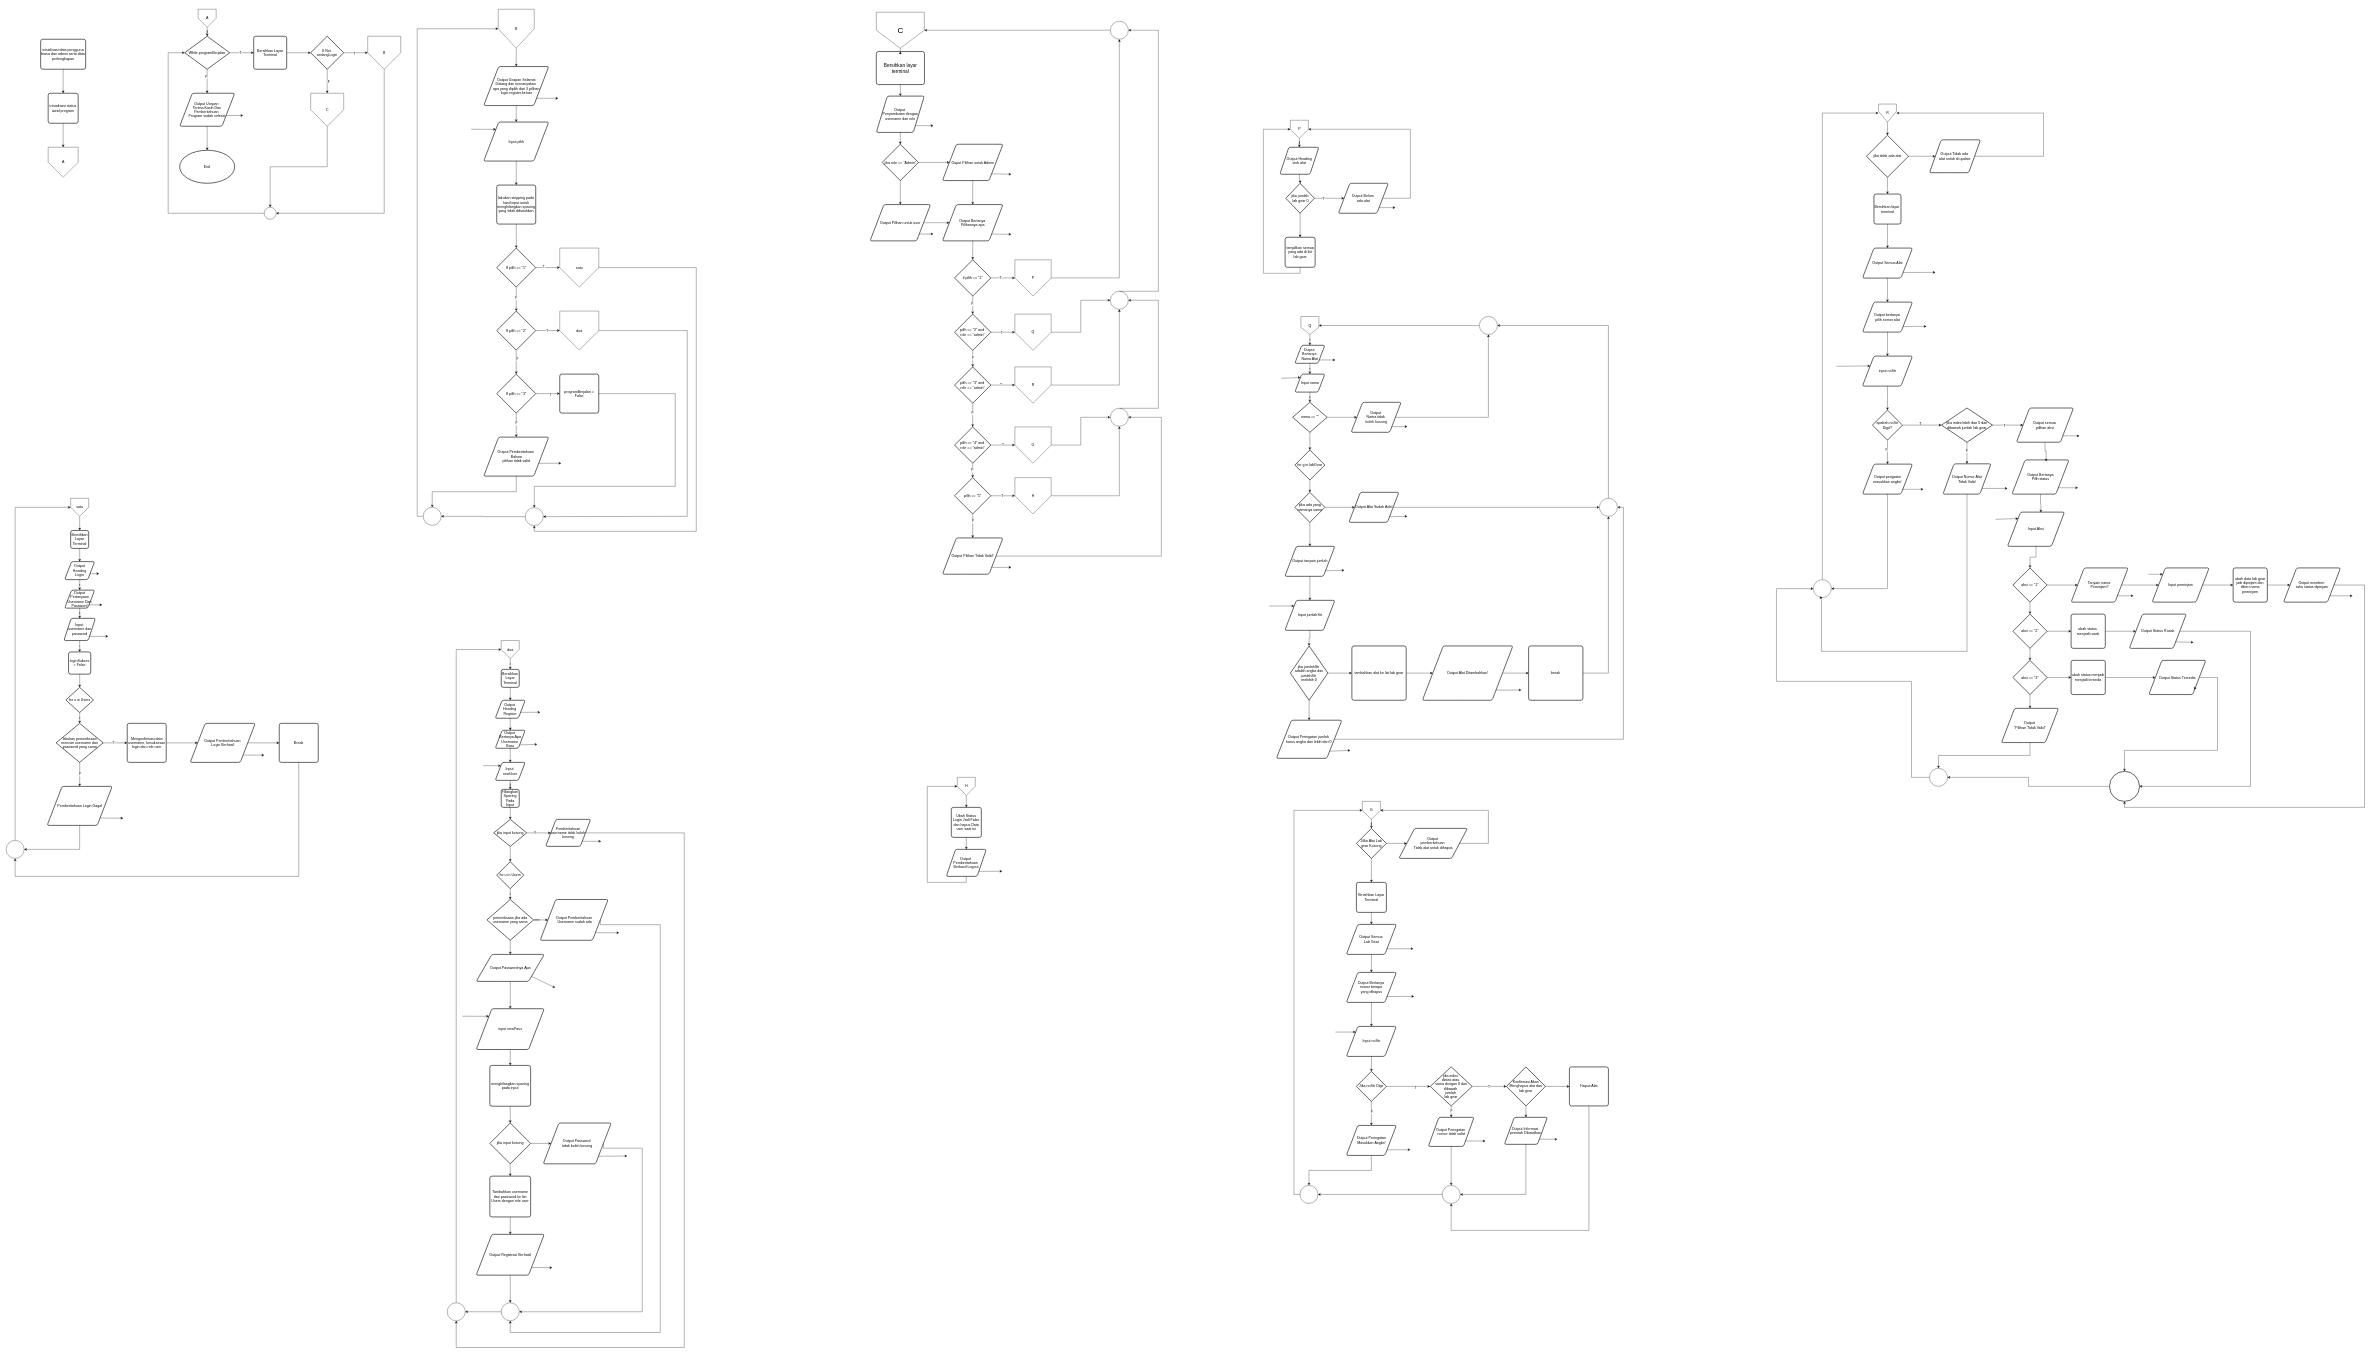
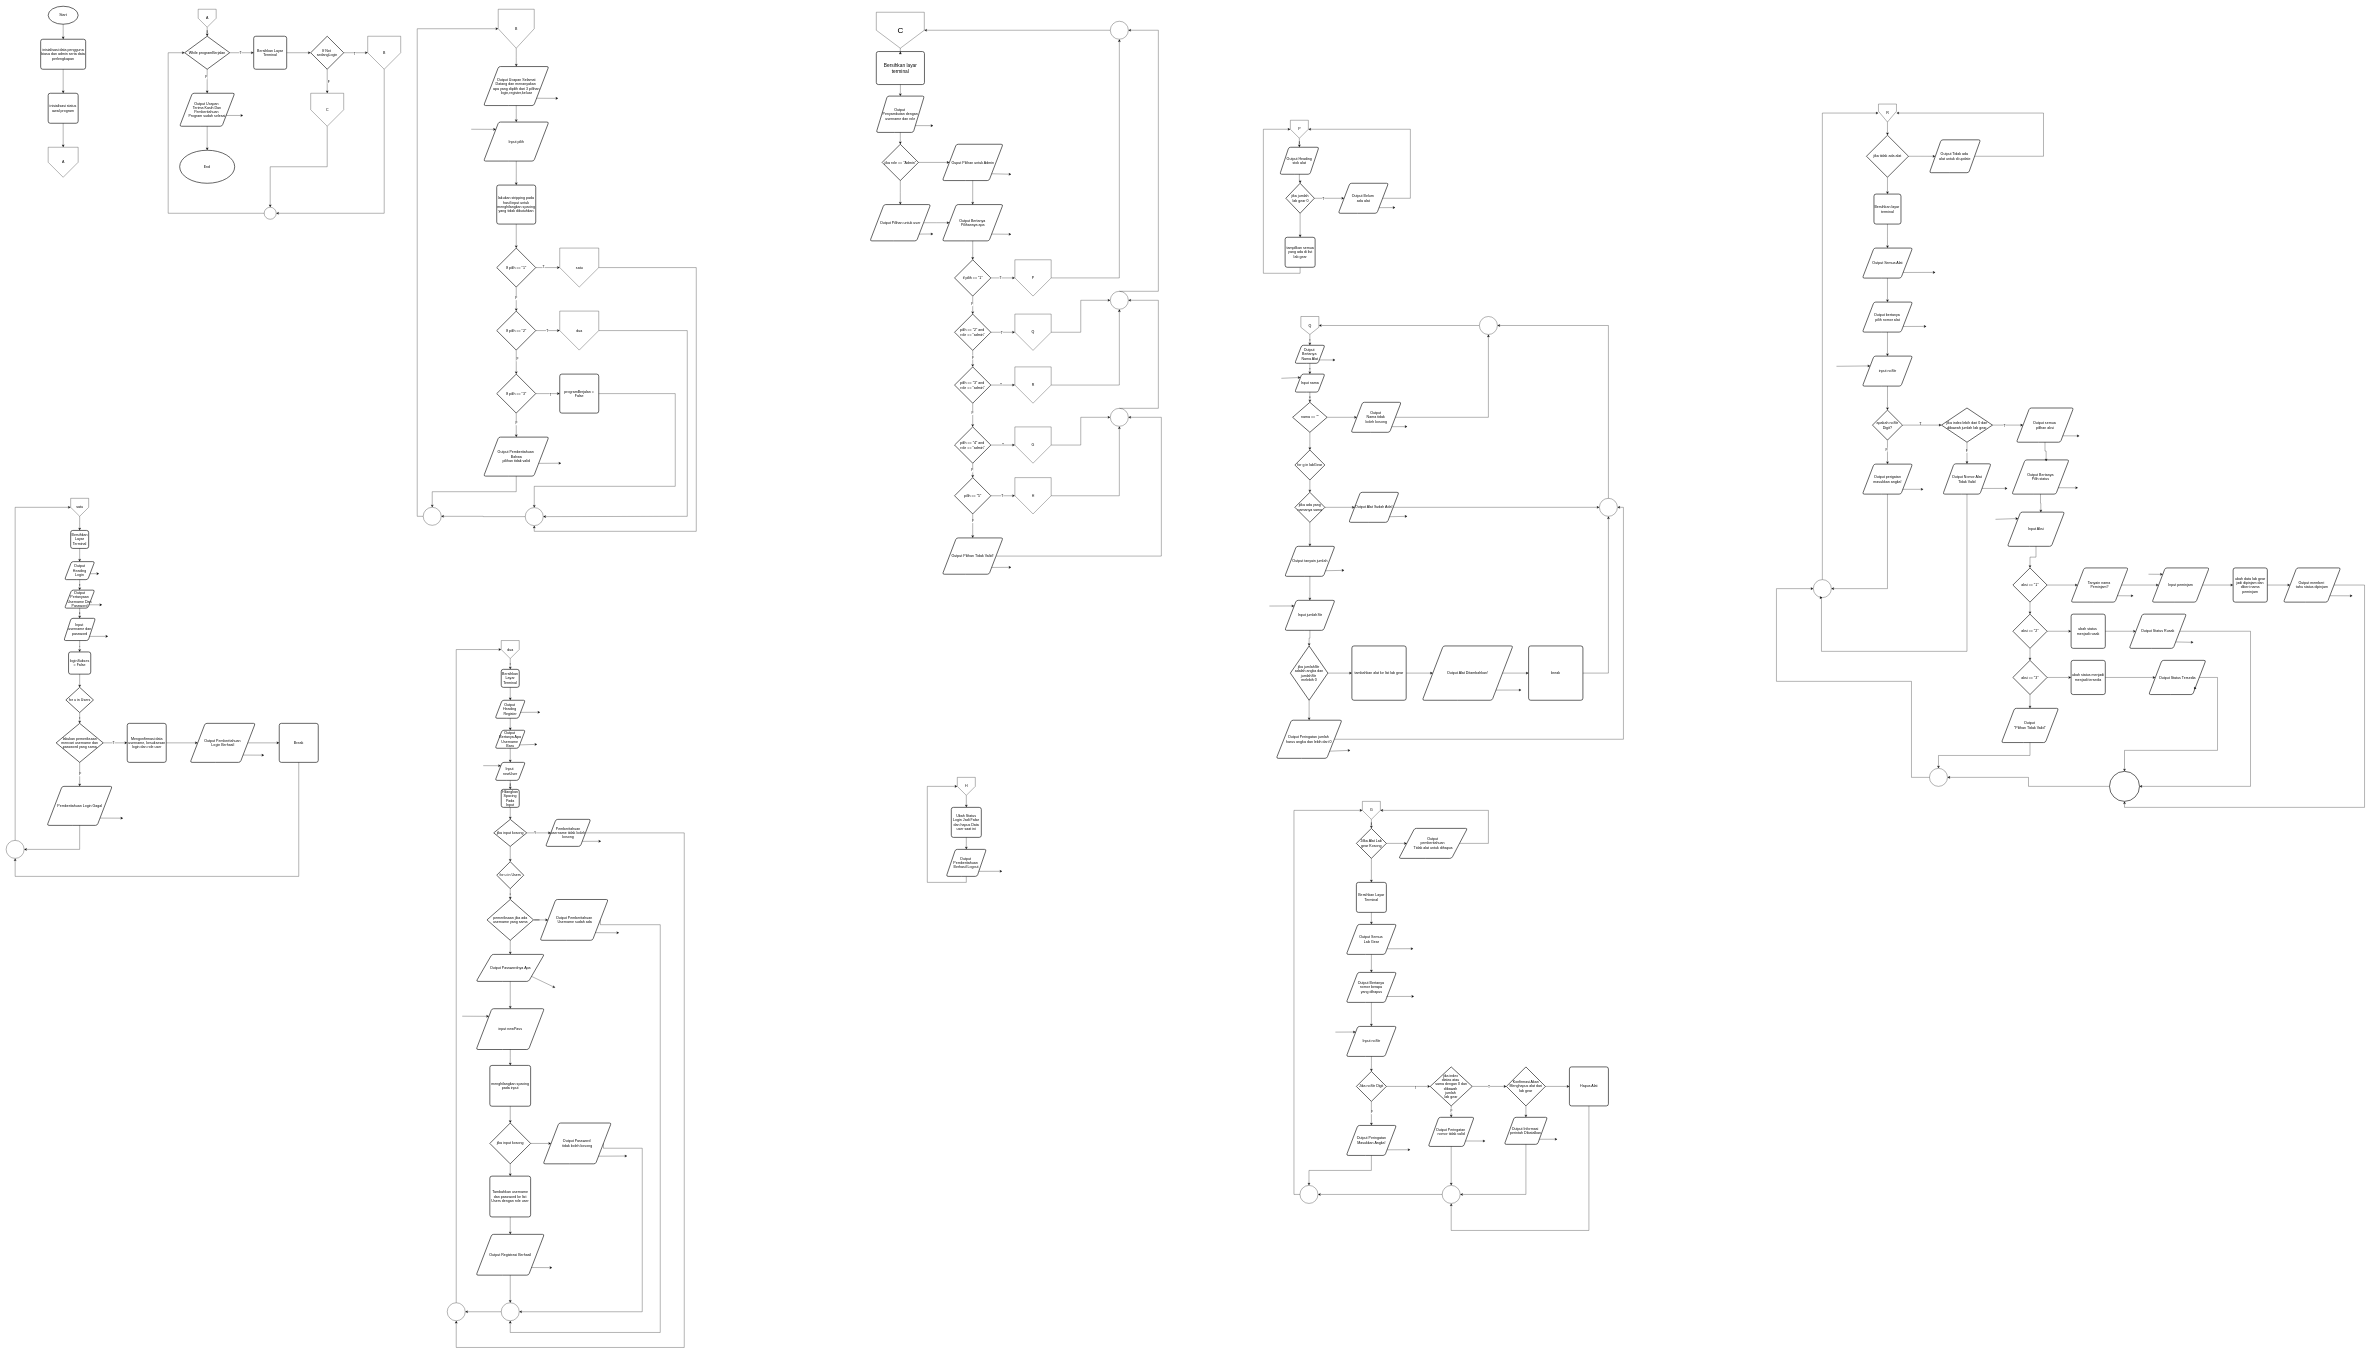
+ <mxCell id="2" value="Start" style="strokeWidth=2;html=1;shape=mxgraph.flowchart.start_1;whiteSpace=wrap;" parent="1" vertex="1"><mxGeometry x="160" y="20" width="100" height="60" as="geometry" /></mxCell>
+ <mxCell id="4" value="" style="edgeStyle=orthogonalEdgeStyle;rounded=0;orthogonalLoop=1;jettySize=auto;html=1;" parent="1" source="2" target="3" edge="1"><mxGeometry relative="1" as="geometry" /></mxCell>
